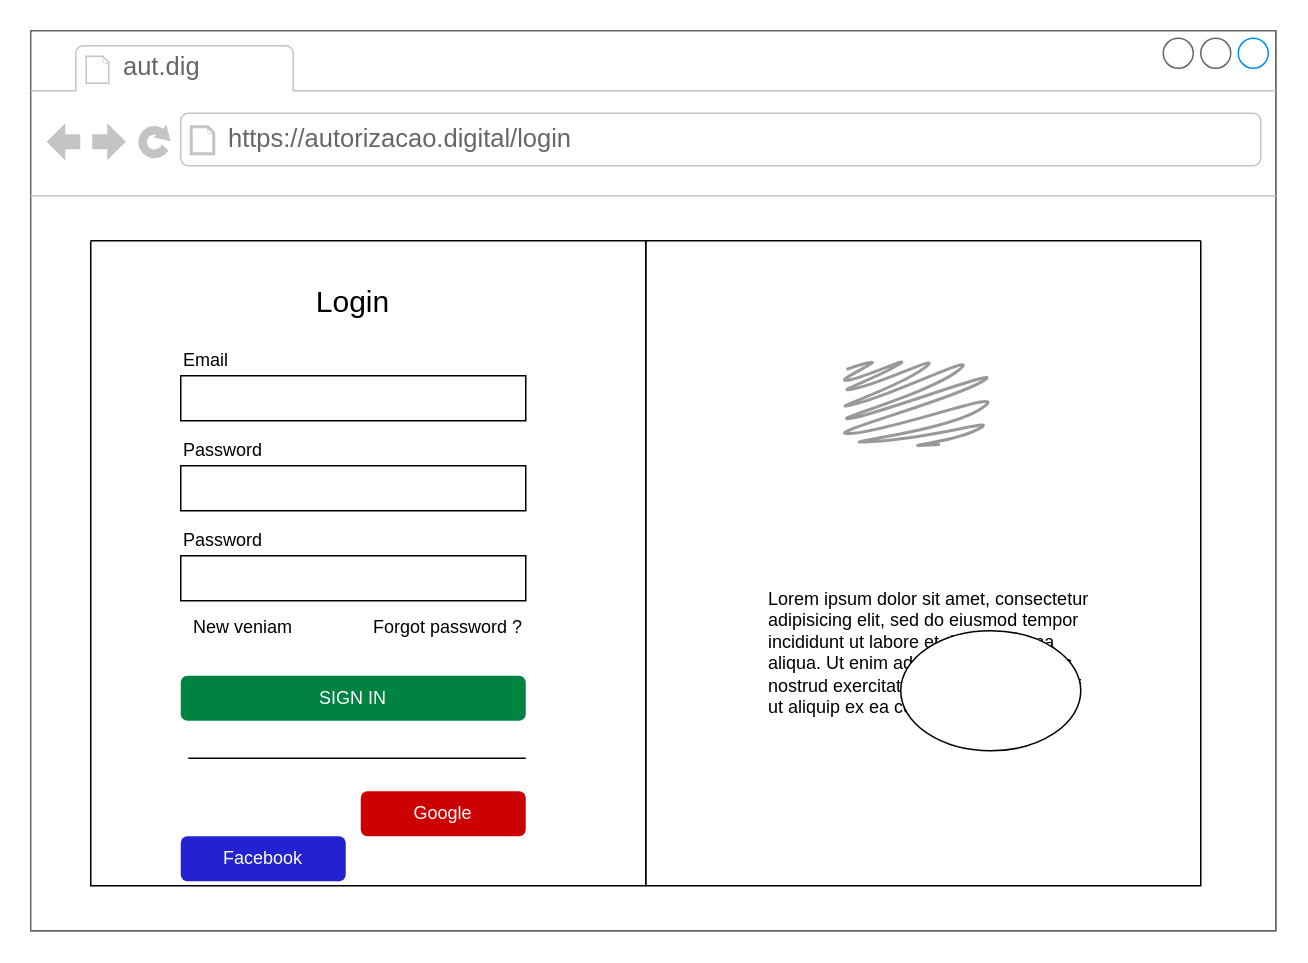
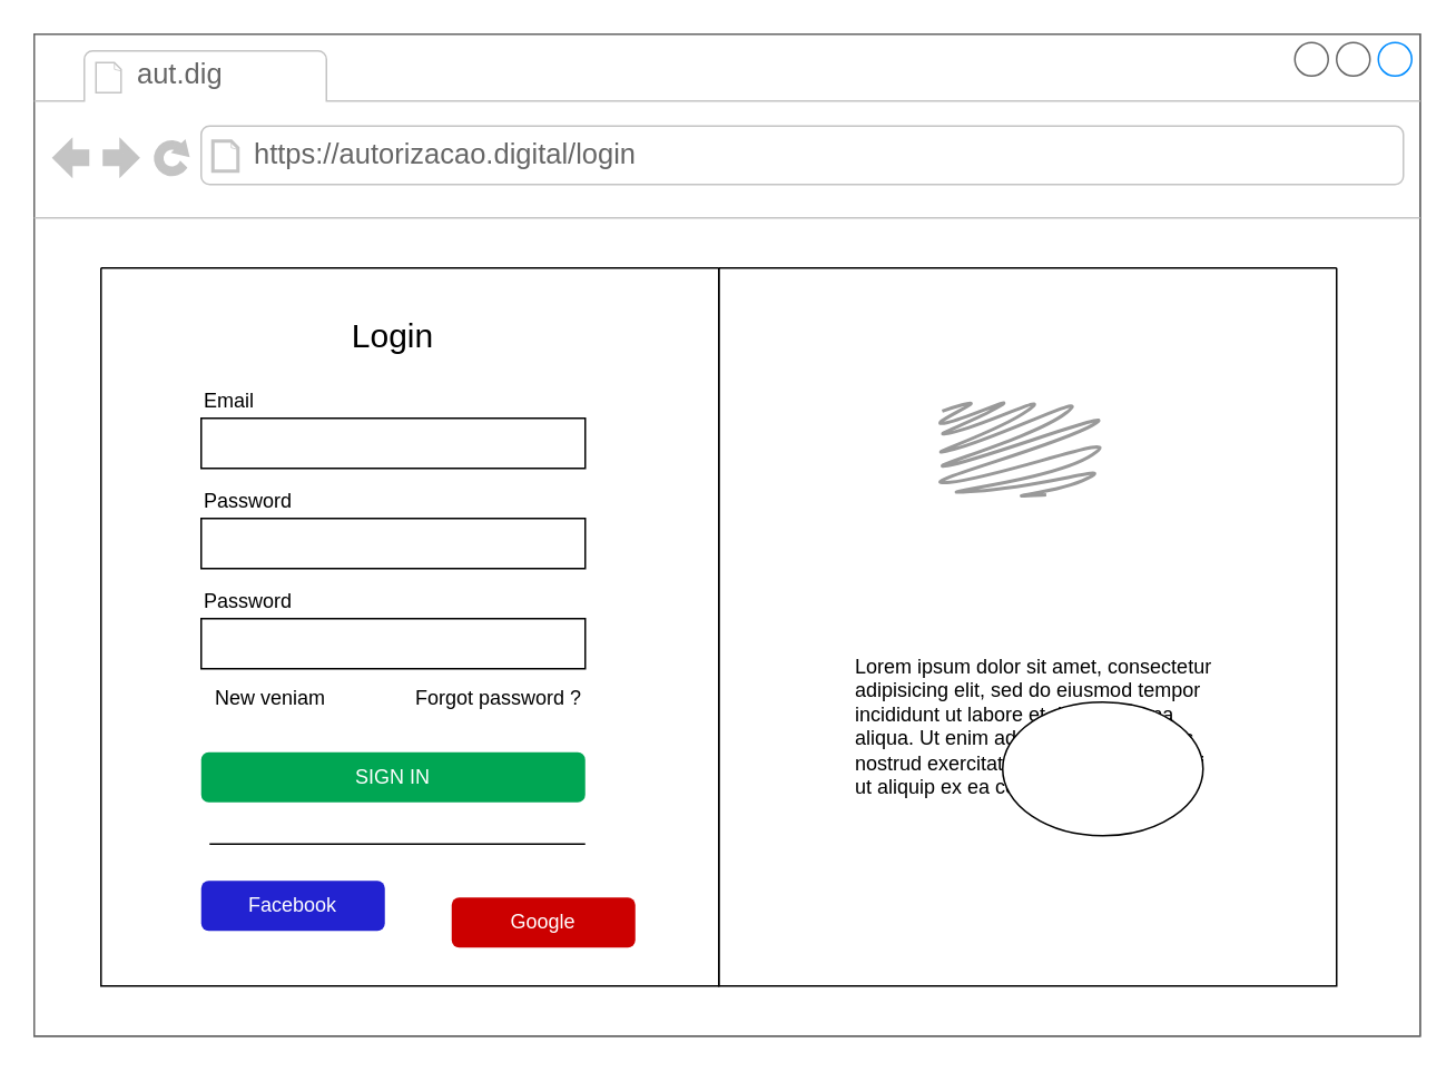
- <mxCell id="28" value="&lt;font color=&quot;#ffffff&quot;&gt;SIGN IN&lt;/font&gt;" style="rounded=1;whiteSpace=wrap;html=1;align=center;fillColor=#008241;strokeColor=none;" parent="21" vertex="1"><mxGeometry x="100" y="430" width="230" height="30" as="geometry" /></mxCell>
+ <mxCell id="28" value="&lt;font color=&quot;#ffffff&quot;&gt;SIGN IN&lt;/font&gt;" style="rounded=1;whiteSpace=wrap;html=1;align=center;fillColor=#00A653;strokeColor=none;" parent="21" vertex="1"><mxGeometry x="100" y="430" width="230" height="30" as="geometry" /></mxCell>
- <mxCell id="45" value="&lt;font color=&quot;#ffffff&quot;&gt;Google&lt;/font&gt;" style="rounded=1;whiteSpace=wrap;html=1;align=center;fillColor=#CC0000;strokeColor=none;" parent="1" vertex="1"><mxGeometry x="240" y="527" width="110" height="30" as="geometry" /></mxCell>
+ <mxCell id="45" value="&lt;font color=&quot;#ffffff&quot;&gt;Google&lt;/font&gt;" style="rounded=1;whiteSpace=wrap;html=1;align=center;fillColor=#CC0000;strokeColor=none;" parent="1" vertex="1"><mxGeometry x="270" y="537" width="110" height="30" as="geometry" /></mxCell>
- <mxCell id="44" value="&lt;font color=&quot;#ffffff&quot;&gt;Facebook&lt;/font&gt;" style="rounded=1;whiteSpace=wrap;html=1;align=center;fillColor=#2222D1;strokeColor=none;" parent="1" vertex="1"><mxGeometry x="120" y="557" width="110" height="30" as="geometry" /></mxCell>
+ <mxCell id="44" value="&lt;font color=&quot;#ffffff&quot;&gt;Facebook&lt;/font&gt;" style="rounded=1;whiteSpace=wrap;html=1;align=center;fillColor=#2222D1;strokeColor=none;" parent="1" vertex="1"><mxGeometry x="120" y="527" width="110" height="30" as="geometry" /></mxCell>
